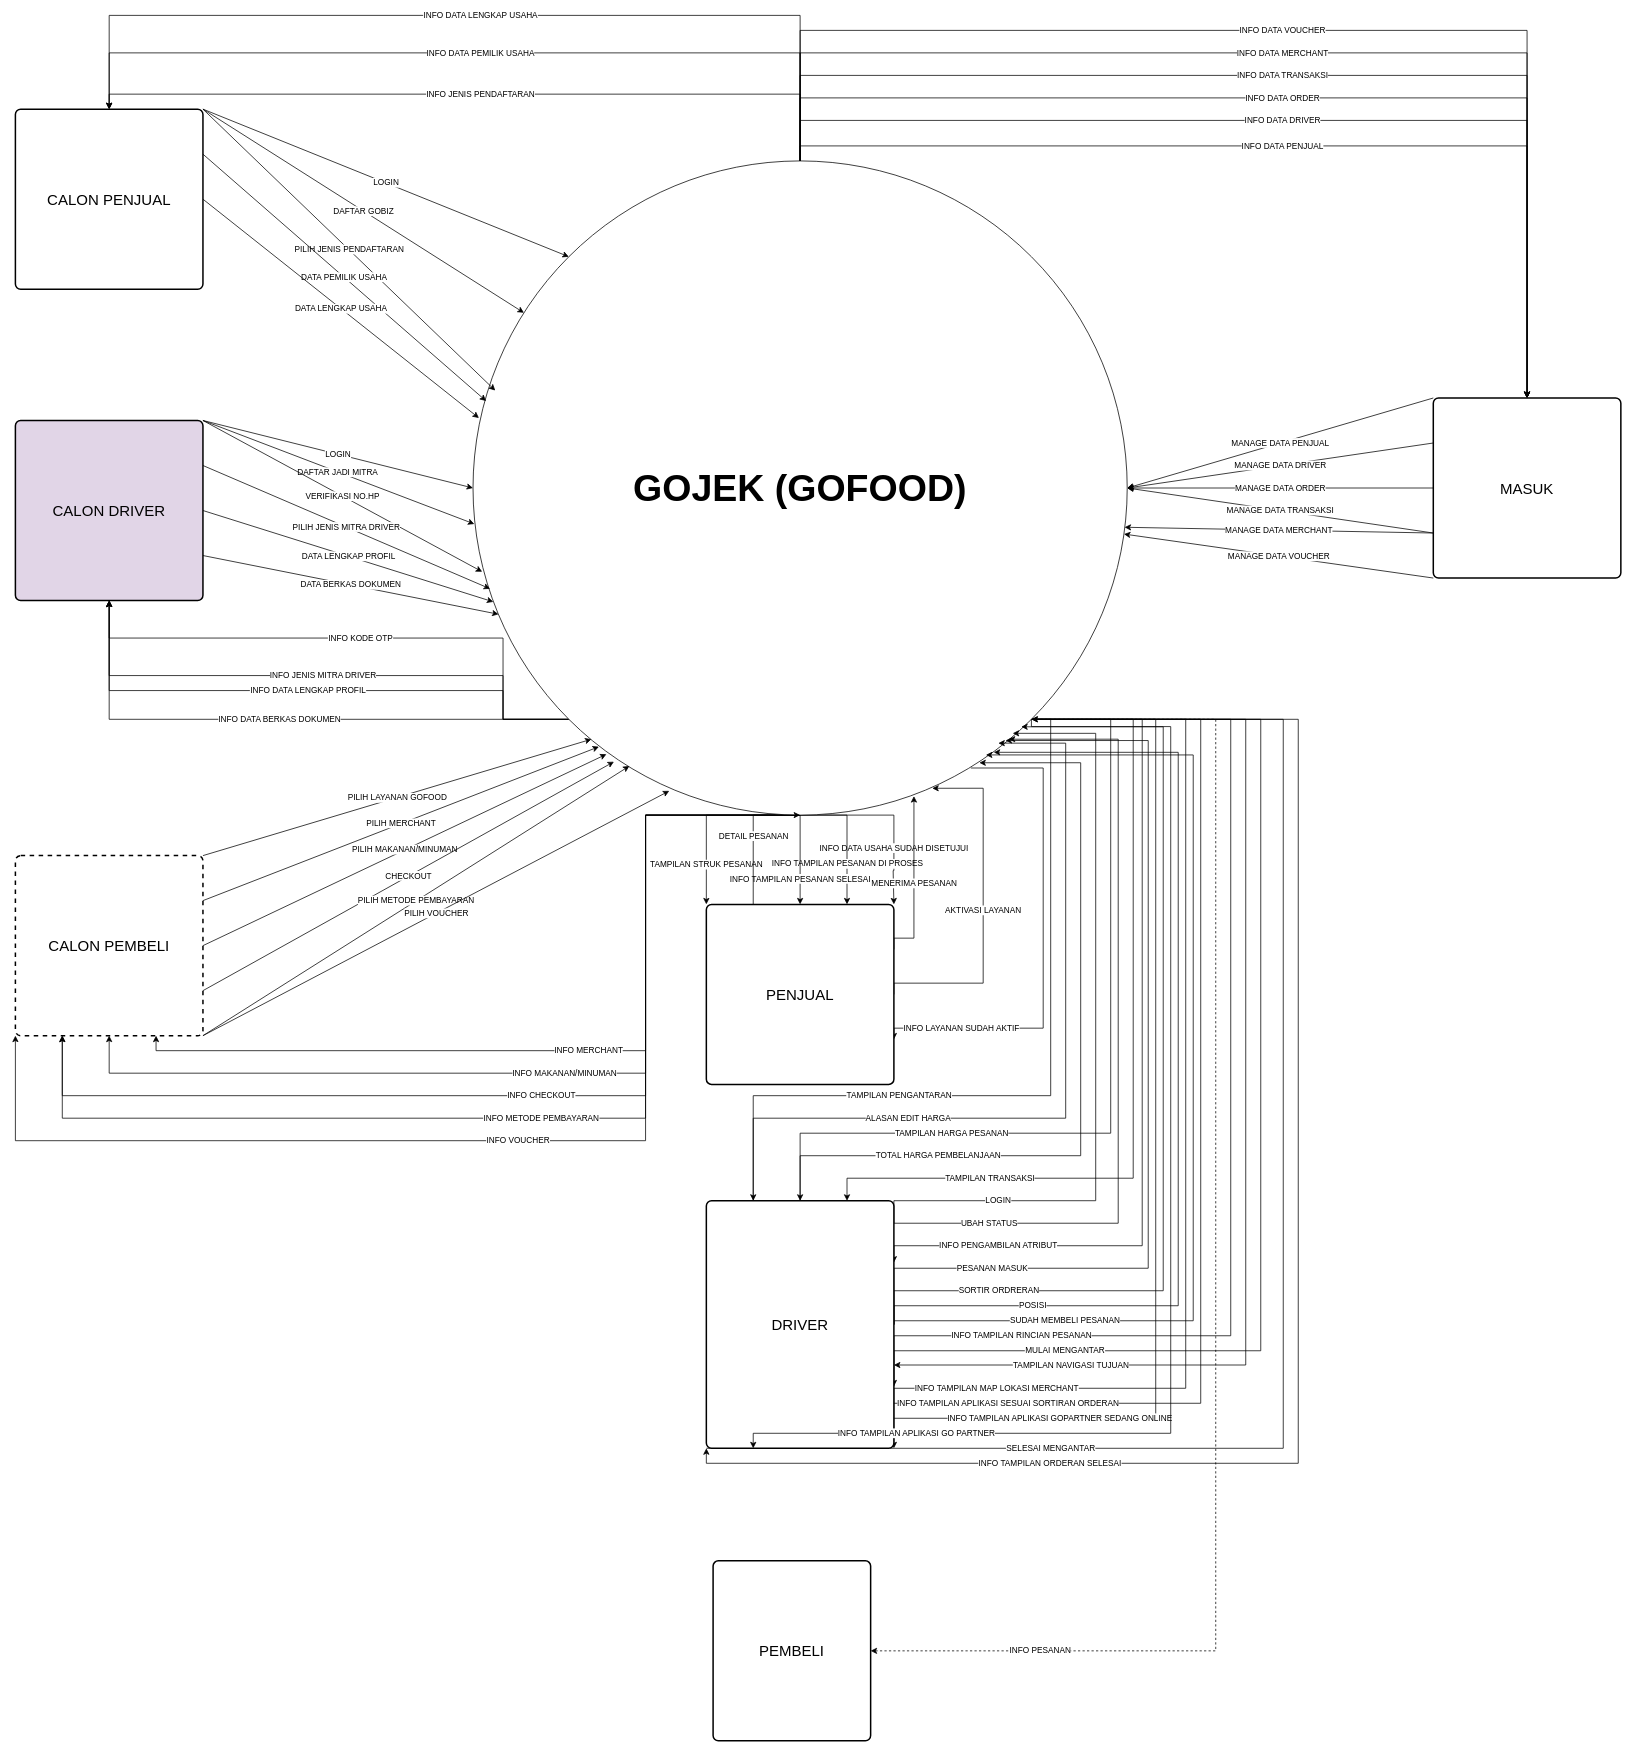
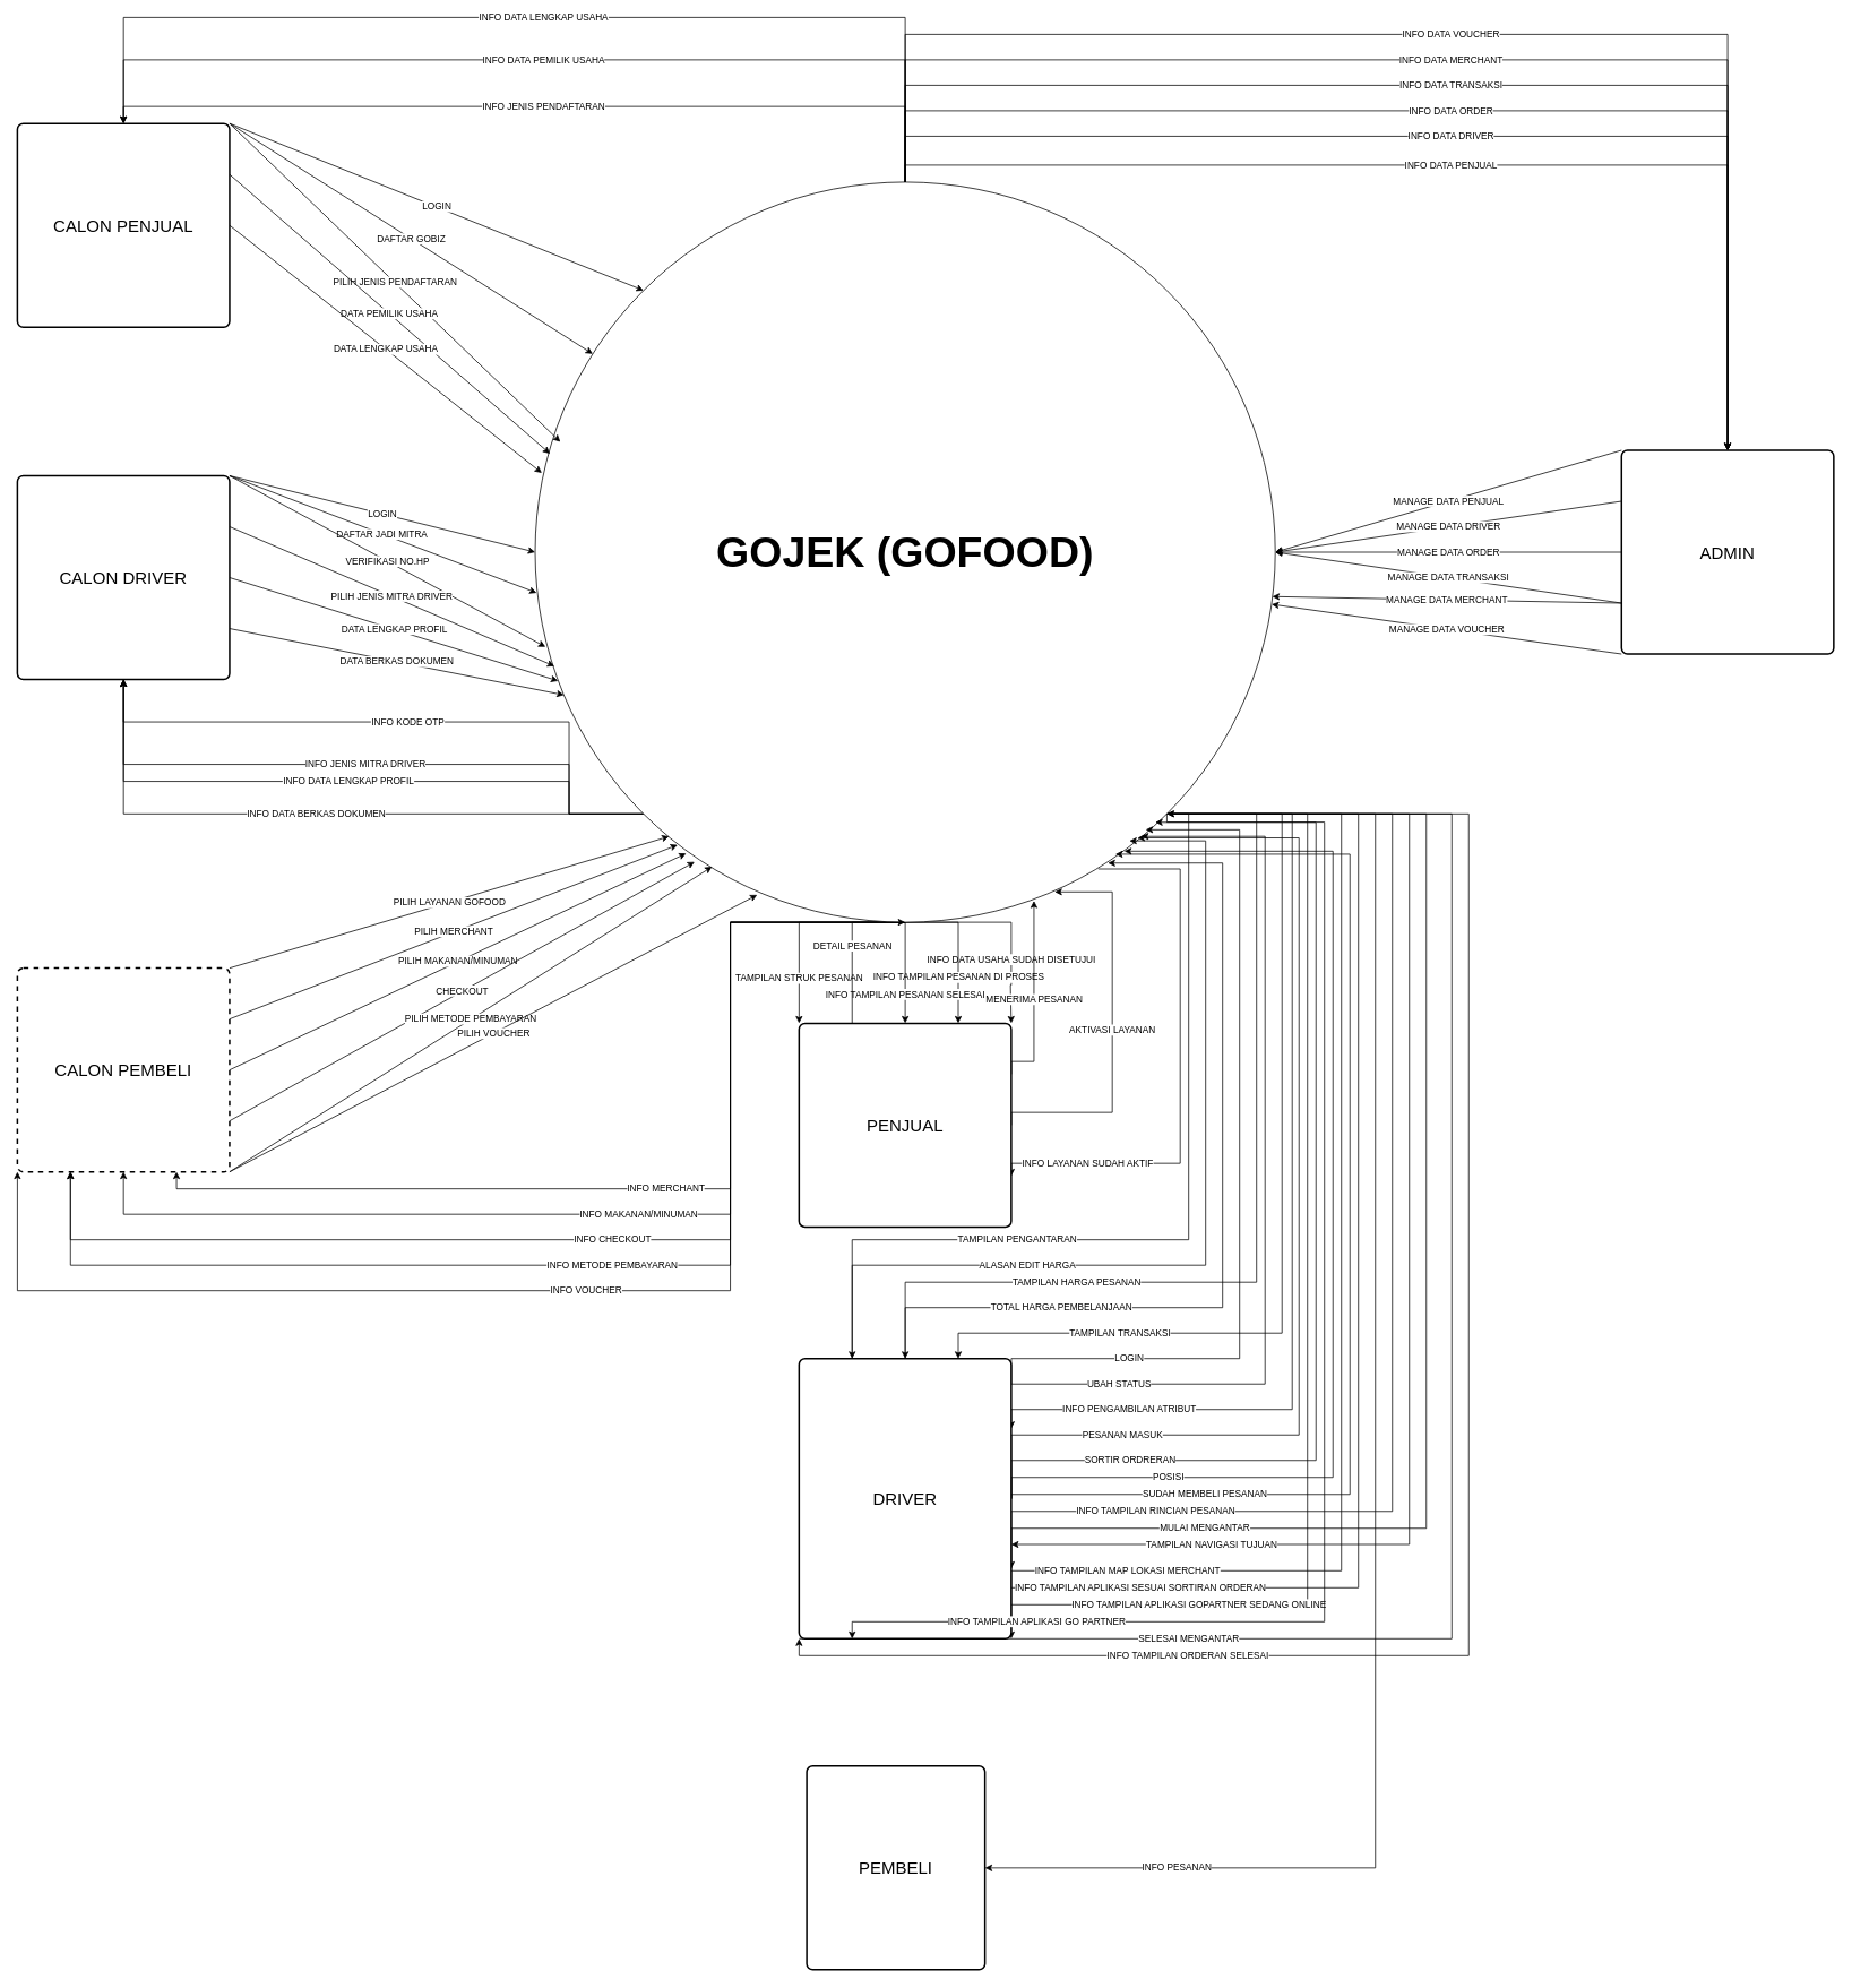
- <mxCell id="49" value="&lt;font style=&quot;font-size: 20px&quot;&gt;MASUK&lt;/font&gt;" style="rounded=1;whiteSpace=wrap;html=1;absoluteArcSize=1;arcSize=14;strokeWidth=2;" parent="1" vertex="1"><mxGeometry x="1910" y="530" width="250" height="240" as="geometry" /></mxCell>
+ <mxCell id="49" value="&lt;font style=&quot;font-size: 20px&quot;&gt;ADMIN&lt;/font&gt;" style="rounded=1;whiteSpace=wrap;html=1;absoluteArcSize=1;arcSize=14;strokeWidth=2;" parent="1" vertex="1"><mxGeometry x="1910" y="530" width="250" height="240" as="geometry" /></mxCell>
- <mxCell id="56" value="&lt;font style=&quot;font-size: 20px&quot;&gt;CALON DRIVER&lt;/font&gt;" style="rounded=1;whiteSpace=wrap;html=1;absoluteArcSize=1;arcSize=14;strokeWidth=2;fillColor=#e1d5e7;" parent="1" vertex="1"><mxGeometry x="20" y="560" width="250" height="240" as="geometry" /></mxCell>
+ <mxCell id="56" value="&lt;font style=&quot;font-size: 20px&quot;&gt;CALON DRIVER&lt;/font&gt;" style="rounded=1;whiteSpace=wrap;html=1;absoluteArcSize=1;arcSize=14;strokeWidth=2;" parent="1" vertex="1"><mxGeometry x="20" y="560" width="250" height="240" as="geometry" /></mxCell>
- <mxCell id="12" value="INFO PESANAN" style="edgeStyle=orthogonalEdgeStyle;rounded=0;orthogonalLoop=1;jettySize=auto;html=1;exitX=1;exitY=1;exitDx=0;exitDy=0;entryX=1;entryY=0.5;entryDx=0;entryDy=0;dashed=1;" parent="1" source="36" target="79" edge="1"><mxGeometry x="0.766" relative="1" as="geometry"><Array as="points"><mxPoint x="1620" y="958" /><mxPoint x="1620" y="2200" /></Array><mxPoint x="-1" as="offset" /></mxGeometry></mxCell>
+ <mxCell id="12" value="INFO PESANAN" style="edgeStyle=orthogonalEdgeStyle;rounded=0;orthogonalLoop=1;jettySize=auto;html=1;exitX=1;exitY=1;exitDx=0;exitDy=0;entryX=1;entryY=0.5;entryDx=0;entryDy=0;" parent="1" source="36" target="79" edge="1"><mxGeometry x="0.766" relative="1" as="geometry"><Array as="points"><mxPoint x="1620" y="958" /><mxPoint x="1620" y="2200" /></Array><mxPoint x="-1" as="offset" /></mxGeometry></mxCell>
